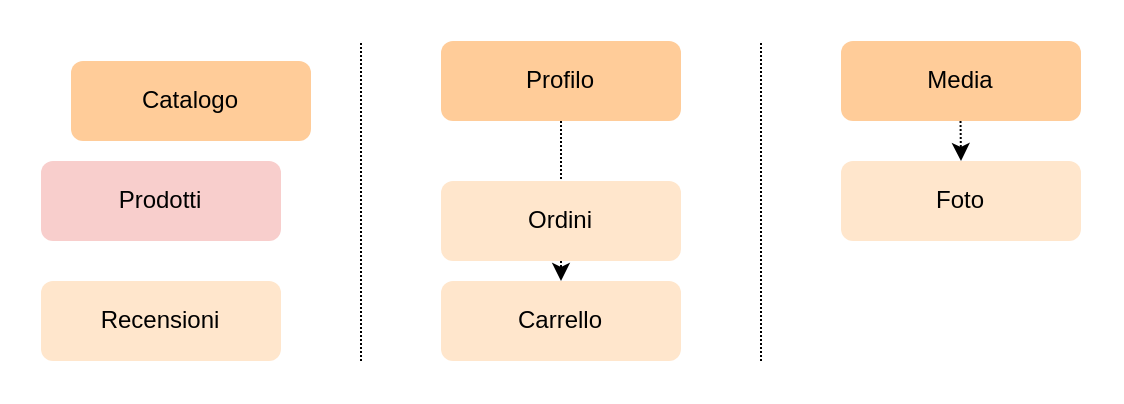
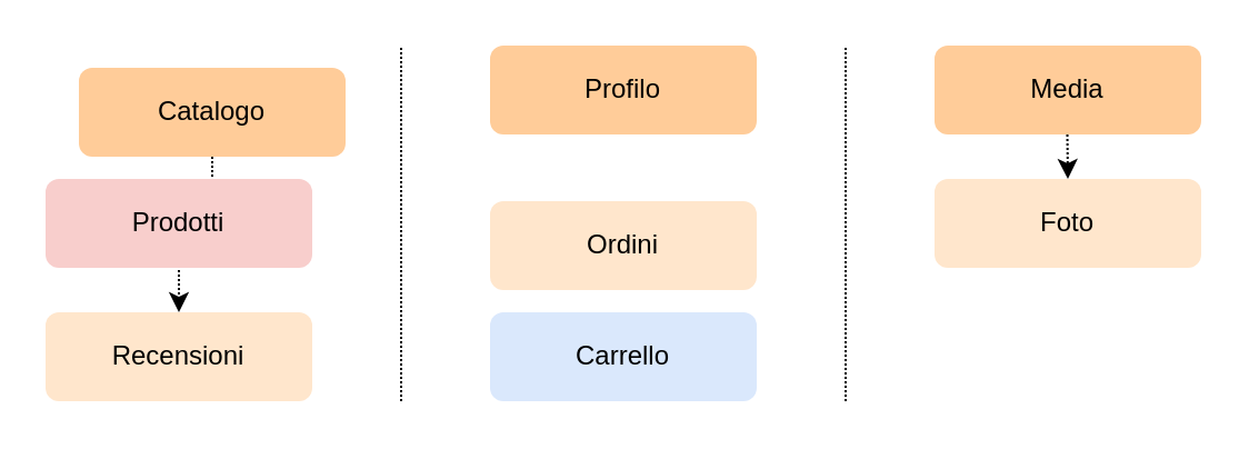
- <mxCell id="5" value="" style="edgeStyle=orthogonalEdgeStyle;rounded=0;orthogonalLoop=1;jettySize=auto;html=1;dashed=1;dashPattern=1 1;" edge="1" parent="1" source="6" target="8"><mxGeometry relative="1" as="geometry" /></mxCell>
+ <mxCell id="2" value="" style="edgeStyle=orthogonalEdgeStyle;rounded=0;orthogonalLoop=1;jettySize=auto;html=1;dashed=1;dashPattern=1 1;" edge="1" parent="1" source="3" target="13"><mxGeometry relative="1" as="geometry" /></mxCell>
- <mxCell id="8" value="Carrello" style="rounded=1;whiteSpace=wrap;html=1;fillColor=#ffe6cc;strokeColor=none;" vertex="1" parent="1"><mxGeometry x="220" y="140" width="120" height="40" as="geometry" /></mxCell>
+ <mxCell id="8" value="Carrello" style="rounded=1;whiteSpace=wrap;html=1;fillColor=#dae8fc;strokeColor=none;" vertex="1" parent="1"><mxGeometry x="220" y="140" width="120" height="40" as="geometry" /></mxCell>
